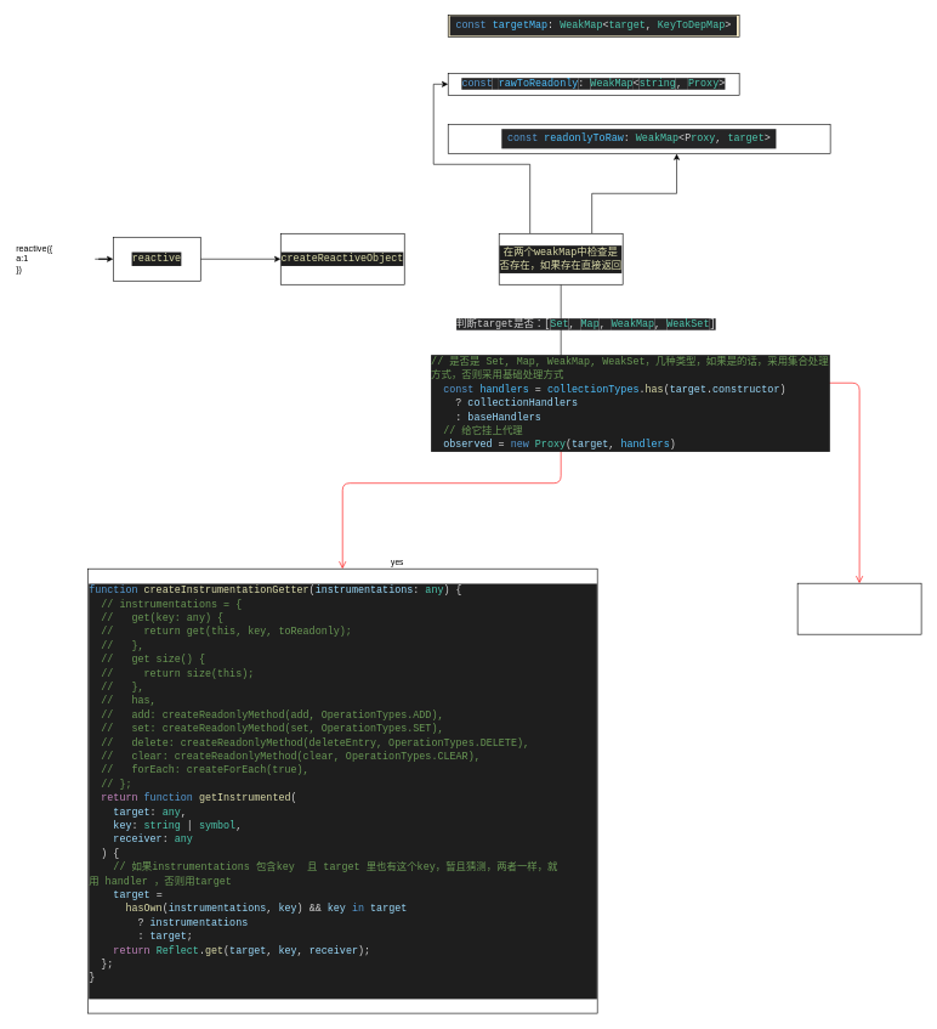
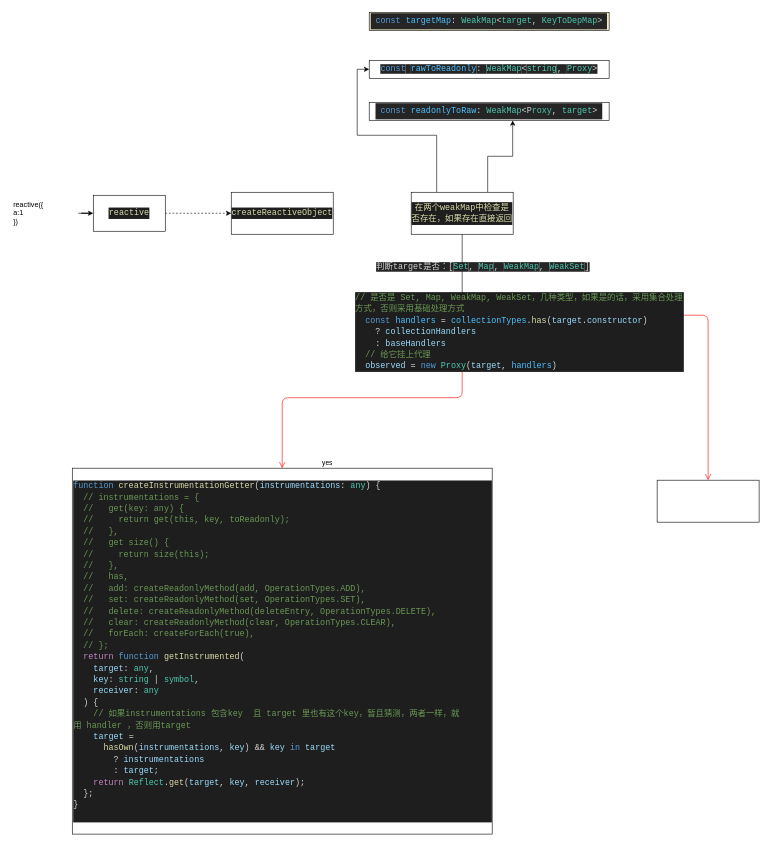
- <mxCell id="13" value="&lt;div class=&quot;monaco-hover-content&quot; style=&quot;color: rgb(204 , 204 , 204) ; font-family: &amp;#34;segoe wpc&amp;#34; , &amp;#34;segoe ui&amp;#34; , &amp;#34;microsoft yahei&amp;#34; , sans-serif ; background-color: rgb(37 , 37 , 38) ; overflow: hidden ; font-size: 14px ; line-height: 19px ; max-height: 250px ; max-width: 617.76px&quot;&gt;&lt;div class=&quot;hover-row markdown-hover&quot;&gt;&lt;div class=&quot;hover-contents code-hover-contents&quot; style=&quot;padding: 4px 8px&quot;&gt;&lt;div class=&quot;code&quot; style=&quot;margin: 0px ; font-family: &amp;#34;consolas&amp;#34; , &amp;#34;courier new&amp;#34; , monospace ; line-height: 19px ; letter-spacing: 0px&quot;&gt;&lt;div class=&quot;monaco-tokenized-source&quot; style=&quot;word-break: break-all&quot;&gt;&lt;span class=&quot;mtk5&quot; style=&quot;color: rgb(86 , 156 , 214)&quot;&gt;const&lt;/span&gt;&lt;span class=&quot;mtk1&quot; style=&quot;color: rgb(212 , 212 , 212)&quot;&gt; &lt;/span&gt;&lt;span class=&quot;mtk18&quot; style=&quot;color: rgb(79 , 193 , 255)&quot;&gt;readonlyToRaw&lt;/span&gt;&lt;span class=&quot;mtk1&quot; style=&quot;color: rgb(212 , 212 , 212)&quot;&gt;: &lt;/span&gt;&lt;span class=&quot;mtk16&quot; style=&quot;color: rgb(78 , 201 , 176)&quot;&gt;WeakMap&lt;/span&gt;&lt;span class=&quot;mtk1&quot; style=&quot;color: rgb(212 , 212 , 212)&quot;&gt;&amp;lt;P&lt;/span&gt;&lt;span class=&quot;mtk16&quot; style=&quot;color: rgb(78 , 201 , 176)&quot;&gt;roxy&lt;/span&gt;&lt;span class=&quot;mtk1&quot; style=&quot;color: rgb(212 , 212 , 212)&quot;&gt;, &lt;/span&gt;&lt;span class=&quot;mtk16&quot; style=&quot;color: rgb(78 , 201 , 176)&quot;&gt;target&lt;/span&gt;&lt;span class=&quot;mtk1&quot; style=&quot;color: rgb(212 , 212 , 212)&quot;&gt;&amp;gt;&lt;/span&gt;&lt;/div&gt;&lt;/div&gt;&lt;/div&gt;&lt;/div&gt;&lt;/div&gt;&lt;div class=&quot;invisible scrollbar horizontal&quot; style=&quot;opacity: 0 ; color: rgb(204 , 204 , 204) ; font-family: &amp;#34;segoe wpc&amp;#34; , &amp;#34;segoe ui&amp;#34; , &amp;#34;microsoft yahei&amp;#34; , sans-serif ; font-size: 13px ; background-color: rgb(37 , 37 , 38) ; position: absolute ; width: 299px ; height: 10px ; left: 0px ; bottom: 0px&quot;&gt;&lt;/div&gt;" style="rounded=0;whiteSpace=wrap;html=1;" vertex="1" parent="1"><mxGeometry x="615" y="170" width="525" height="40" as="geometry" /></mxCell>
+ <mxCell id="13" value="&lt;div class=&quot;monaco-hover-content&quot; style=&quot;color: rgb(204 , 204 , 204) ; font-family: &amp;#34;segoe wpc&amp;#34; , &amp;#34;segoe ui&amp;#34; , &amp;#34;microsoft yahei&amp;#34; , sans-serif ; background-color: rgb(37 , 37 , 38) ; overflow: hidden ; font-size: 14px ; line-height: 19px ; max-height: 250px ; max-width: 617.76px&quot;&gt;&lt;div class=&quot;hover-row markdown-hover&quot;&gt;&lt;div class=&quot;hover-contents code-hover-contents&quot; style=&quot;padding: 4px 8px&quot;&gt;&lt;div class=&quot;code&quot; style=&quot;margin: 0px ; font-family: &amp;#34;consolas&amp;#34; , &amp;#34;courier new&amp;#34; , monospace ; line-height: 19px ; letter-spacing: 0px&quot;&gt;&lt;div class=&quot;monaco-tokenized-source&quot; style=&quot;word-break: break-all&quot;&gt;&lt;span class=&quot;mtk5&quot; style=&quot;color: rgb(86 , 156 , 214)&quot;&gt;const&lt;/span&gt;&lt;span class=&quot;mtk1&quot; style=&quot;color: rgb(212 , 212 , 212)&quot;&gt; &lt;/span&gt;&lt;span class=&quot;mtk18&quot; style=&quot;color: rgb(79 , 193 , 255)&quot;&gt;readonlyToRaw&lt;/span&gt;&lt;span class=&quot;mtk1&quot; style=&quot;color: rgb(212 , 212 , 212)&quot;&gt;: &lt;/span&gt;&lt;span class=&quot;mtk16&quot; style=&quot;color: rgb(78 , 201 , 176)&quot;&gt;WeakMap&lt;/span&gt;&lt;span class=&quot;mtk1&quot; style=&quot;color: rgb(212 , 212 , 212)&quot;&gt;&amp;lt;P&lt;/span&gt;&lt;span class=&quot;mtk16&quot; style=&quot;color: rgb(78 , 201 , 176)&quot;&gt;roxy&lt;/span&gt;&lt;span class=&quot;mtk1&quot; style=&quot;color: rgb(212 , 212 , 212)&quot;&gt;, &lt;/span&gt;&lt;span class=&quot;mtk16&quot; style=&quot;color: rgb(78 , 201 , 176)&quot;&gt;target&lt;/span&gt;&lt;span class=&quot;mtk1&quot; style=&quot;color: rgb(212 , 212 , 212)&quot;&gt;&amp;gt;&lt;/span&gt;&lt;/div&gt;&lt;/div&gt;&lt;/div&gt;&lt;/div&gt;&lt;/div&gt;&lt;div class=&quot;invisible scrollbar horizontal&quot; style=&quot;opacity: 0 ; color: rgb(204 , 204 , 204) ; font-family: &amp;#34;segoe wpc&amp;#34; , &amp;#34;segoe ui&amp;#34; , &amp;#34;microsoft yahei&amp;#34; , sans-serif ; font-size: 13px ; background-color: rgb(37 , 37 , 38) ; position: absolute ; width: 299px ; height: 10px ; left: 0px ; bottom: 0px&quot;&gt;&lt;/div&gt;" style="rounded=0;whiteSpace=wrap;html=1;" vertex="1" parent="1"><mxGeometry x="615" y="170" width="400" height="30" as="geometry" /></mxCell>
- <mxCell id="2" value="" style="edgeStyle=orthogonalEdgeStyle;rounded=0;orthogonalLoop=1;jettySize=auto;html=1;" edge="1" parent="1" source="3" target="4"><mxGeometry relative="1" as="geometry" /></mxCell>
+ <mxCell id="2" value="" style="edgeStyle=orthogonalEdgeStyle;rounded=0;orthogonalLoop=1;jettySize=auto;html=1;dashed=1;" edge="1" parent="1" source="3" target="4"><mxGeometry relative="1" as="geometry" /></mxCell>
